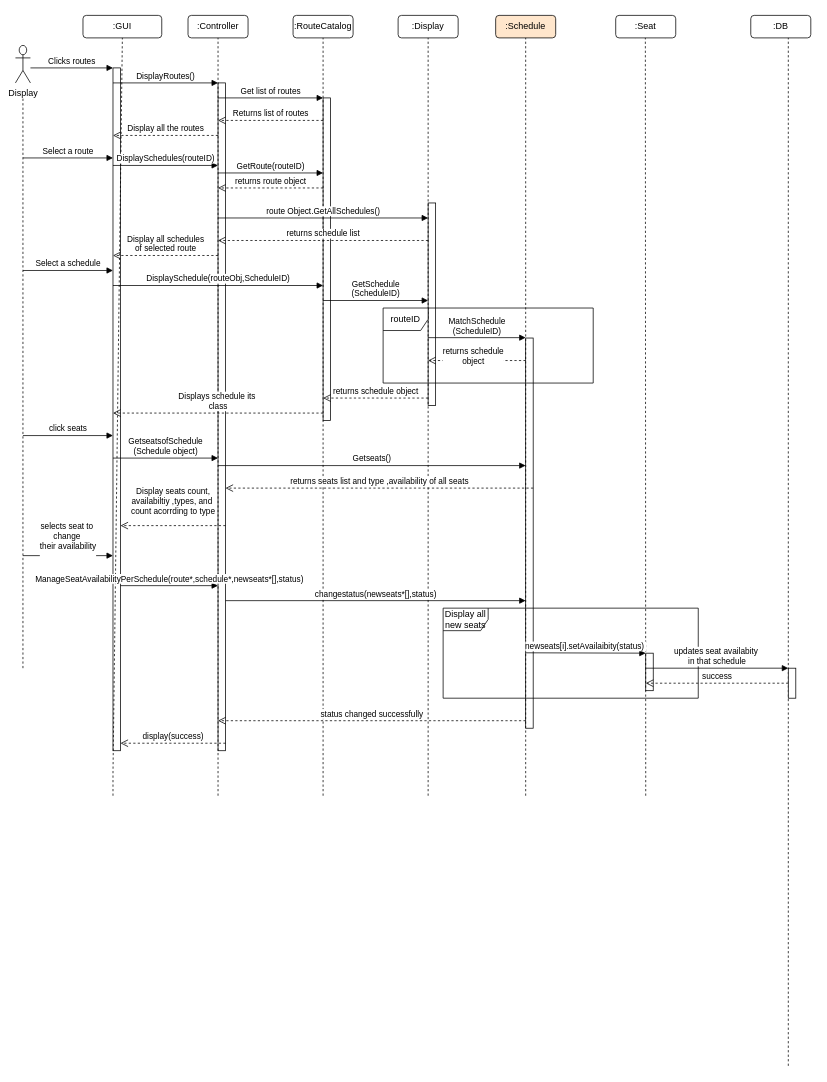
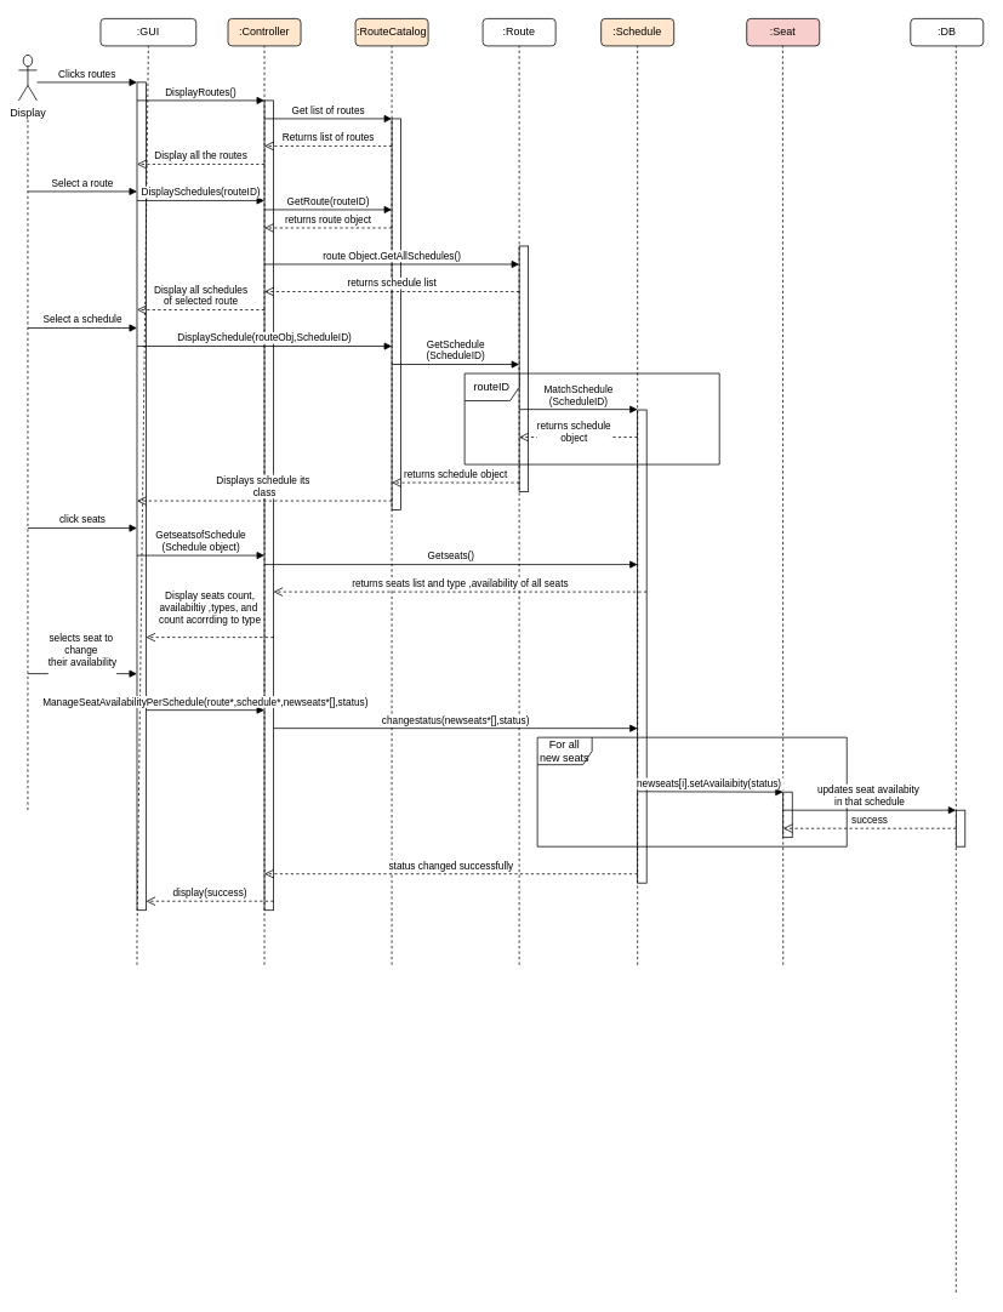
- <mxCell id="9" value=":Controller" style="rounded=1;whiteSpace=wrap;html=1;" parent="1" vertex="1"><mxGeometry x="250" y="20" width="80" height="30" as="geometry" /></mxCell>
+ <mxCell id="9" value=":Controller" style="rounded=1;whiteSpace=wrap;html=1;fillColor=#ffe6cc;" parent="1" vertex="1"><mxGeometry x="250" y="20" width="80" height="30" as="geometry" /></mxCell>
- <mxCell id="10" value=":RouteCatalog" style="rounded=1;whiteSpace=wrap;html=1;" parent="1" vertex="1"><mxGeometry x="390" y="20" width="80" height="30" as="geometry" /></mxCell>
+ <mxCell id="10" value=":RouteCatalog" style="rounded=1;whiteSpace=wrap;html=1;fillColor=#ffe6cc;" parent="1" vertex="1"><mxGeometry x="390" y="20" width="80" height="30" as="geometry" /></mxCell>
- <mxCell id="11" value=":Display" style="rounded=1;whiteSpace=wrap;html=1;" parent="1" vertex="1"><mxGeometry x="530" y="20" width="80" height="30" as="geometry" /></mxCell>
+ <mxCell id="11" value=":Route" style="rounded=1;whiteSpace=wrap;html=1;" parent="1" vertex="1"><mxGeometry x="530" y="20" width="80" height="30" as="geometry" /></mxCell>
- <mxCell id="13" value=":Seat" style="rounded=1;whiteSpace=wrap;html=1;" parent="1" vertex="1"><mxGeometry x="820" y="20" width="80" height="30" as="geometry" /></mxCell>
+ <mxCell id="13" value=":Seat" style="rounded=1;whiteSpace=wrap;html=1;fillColor=#f8cecc;" parent="1" vertex="1"><mxGeometry x="820" y="20" width="80" height="30" as="geometry" /></mxCell>
- <mxCell id="49" value="Display all new seats" style="shape=umlFrame;whiteSpace=wrap;html=1;pointerEvents=0;" parent="1" vertex="1"><mxGeometry x="590" y="810" width="340" height="120" as="geometry" /></mxCell>
+ <mxCell id="49" value="For all new seats" style="shape=umlFrame;whiteSpace=wrap;html=1;pointerEvents=0;" parent="1" vertex="1"><mxGeometry x="590" y="810" width="340" height="120" as="geometry" /></mxCell>
